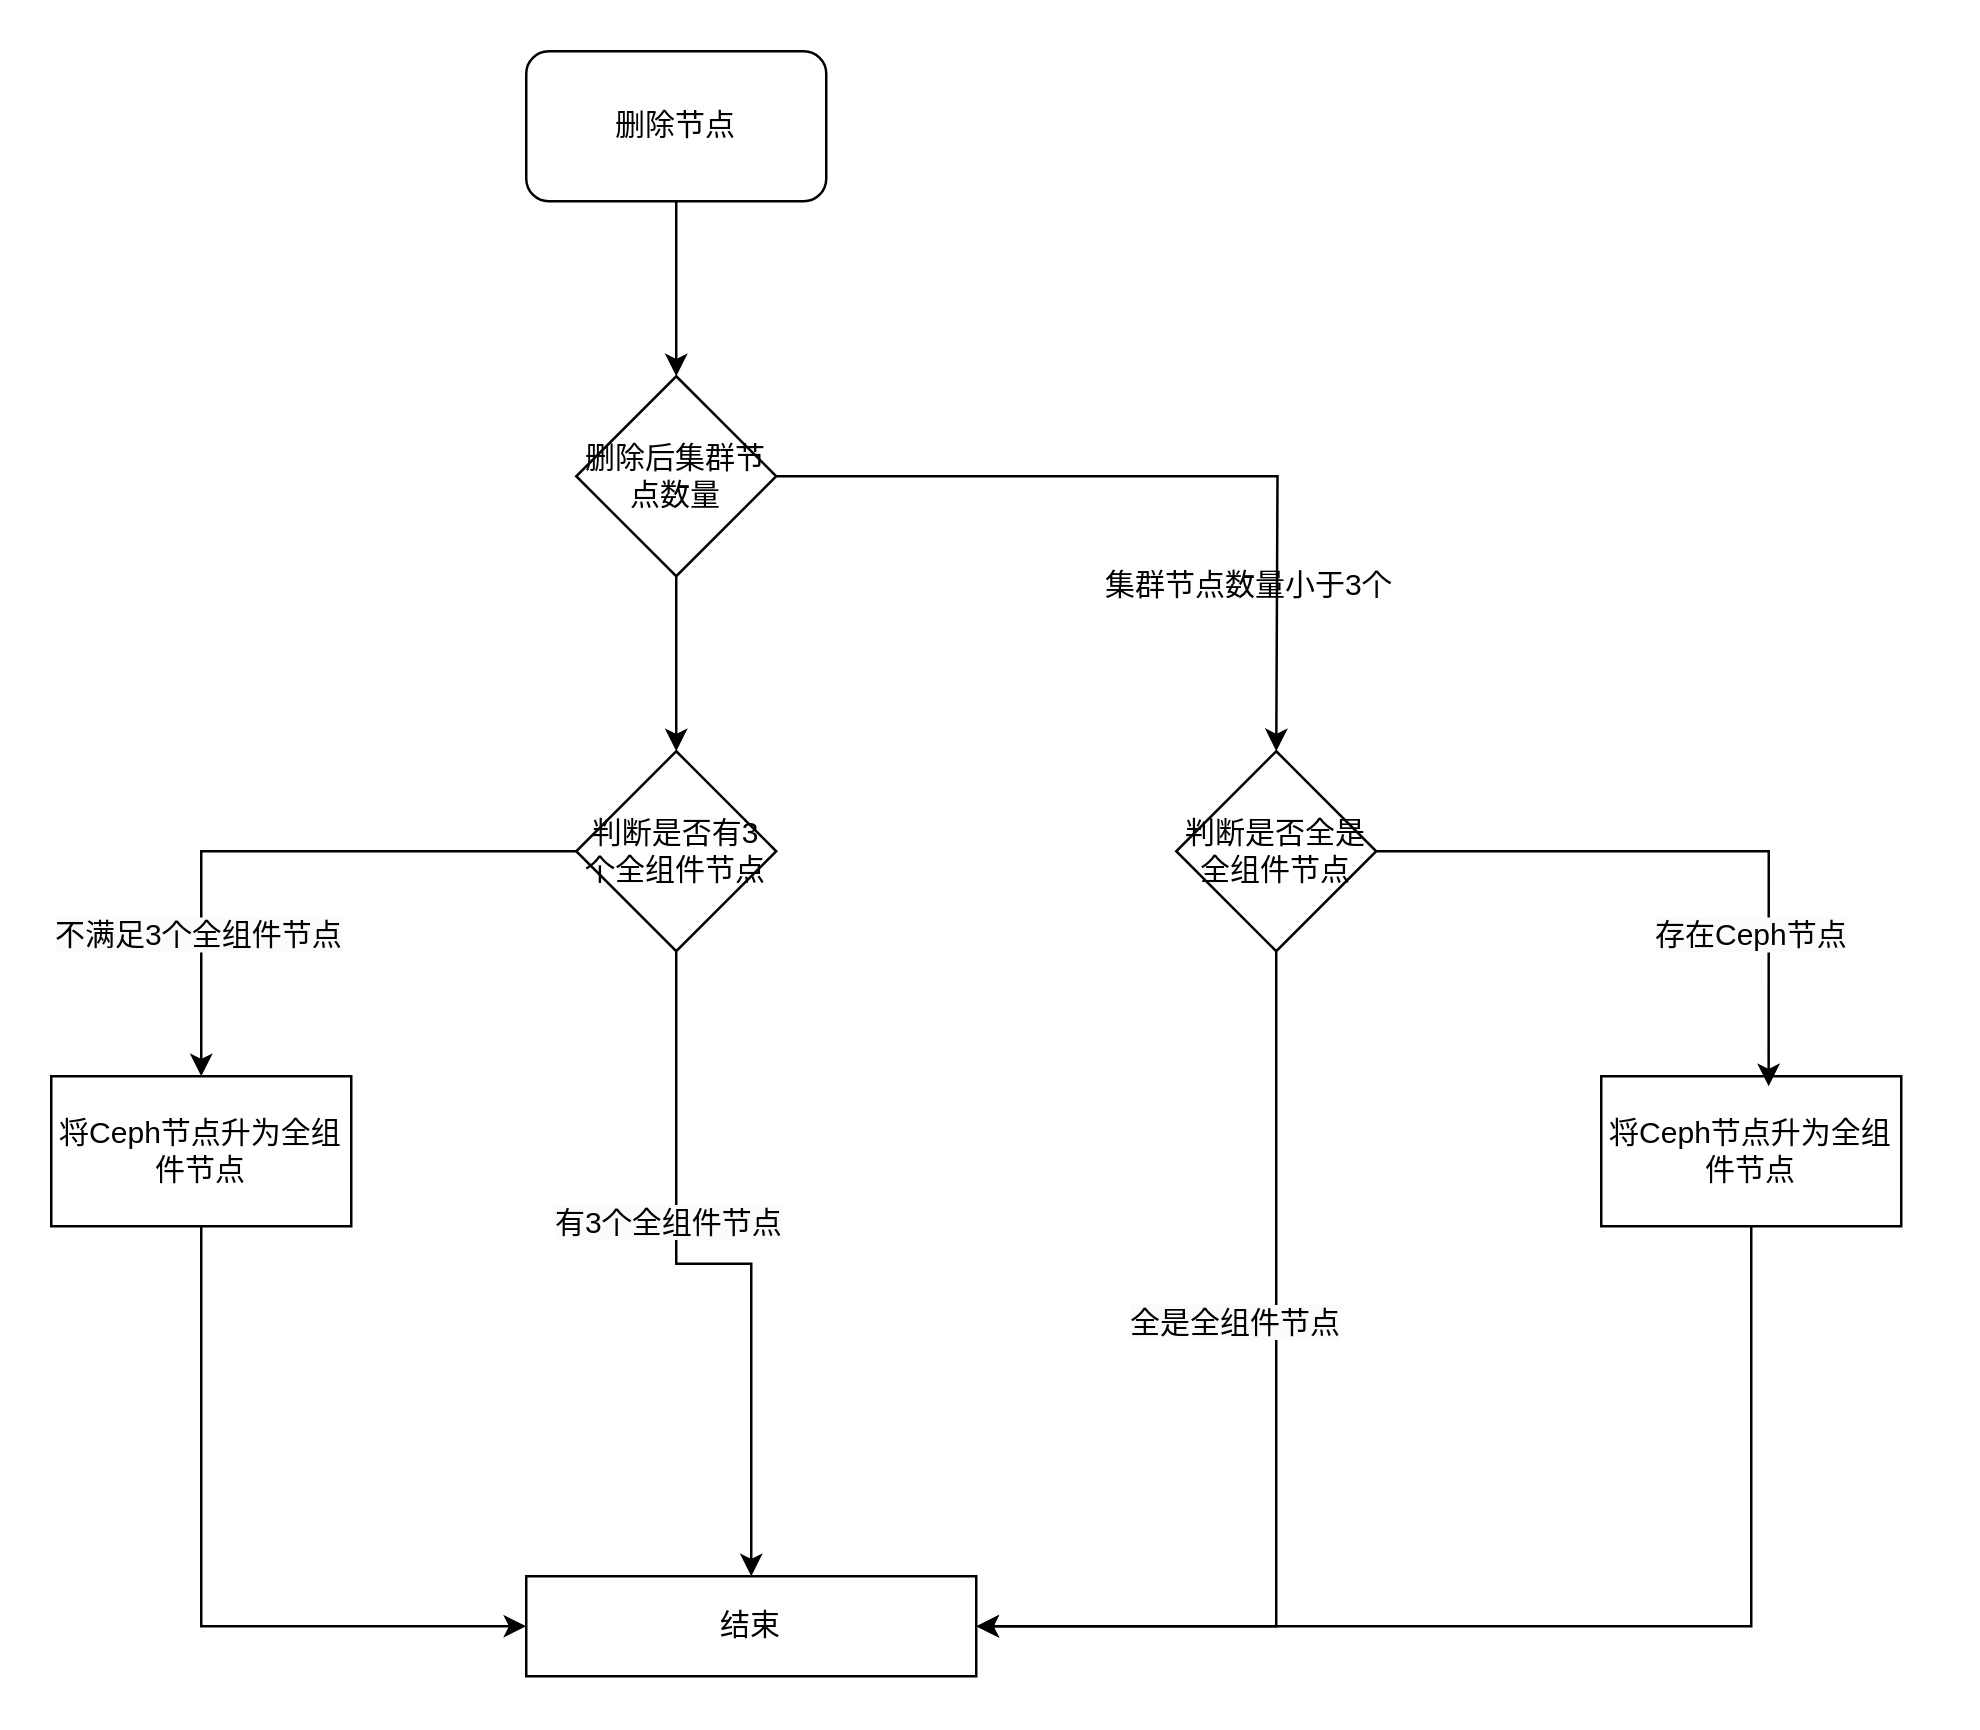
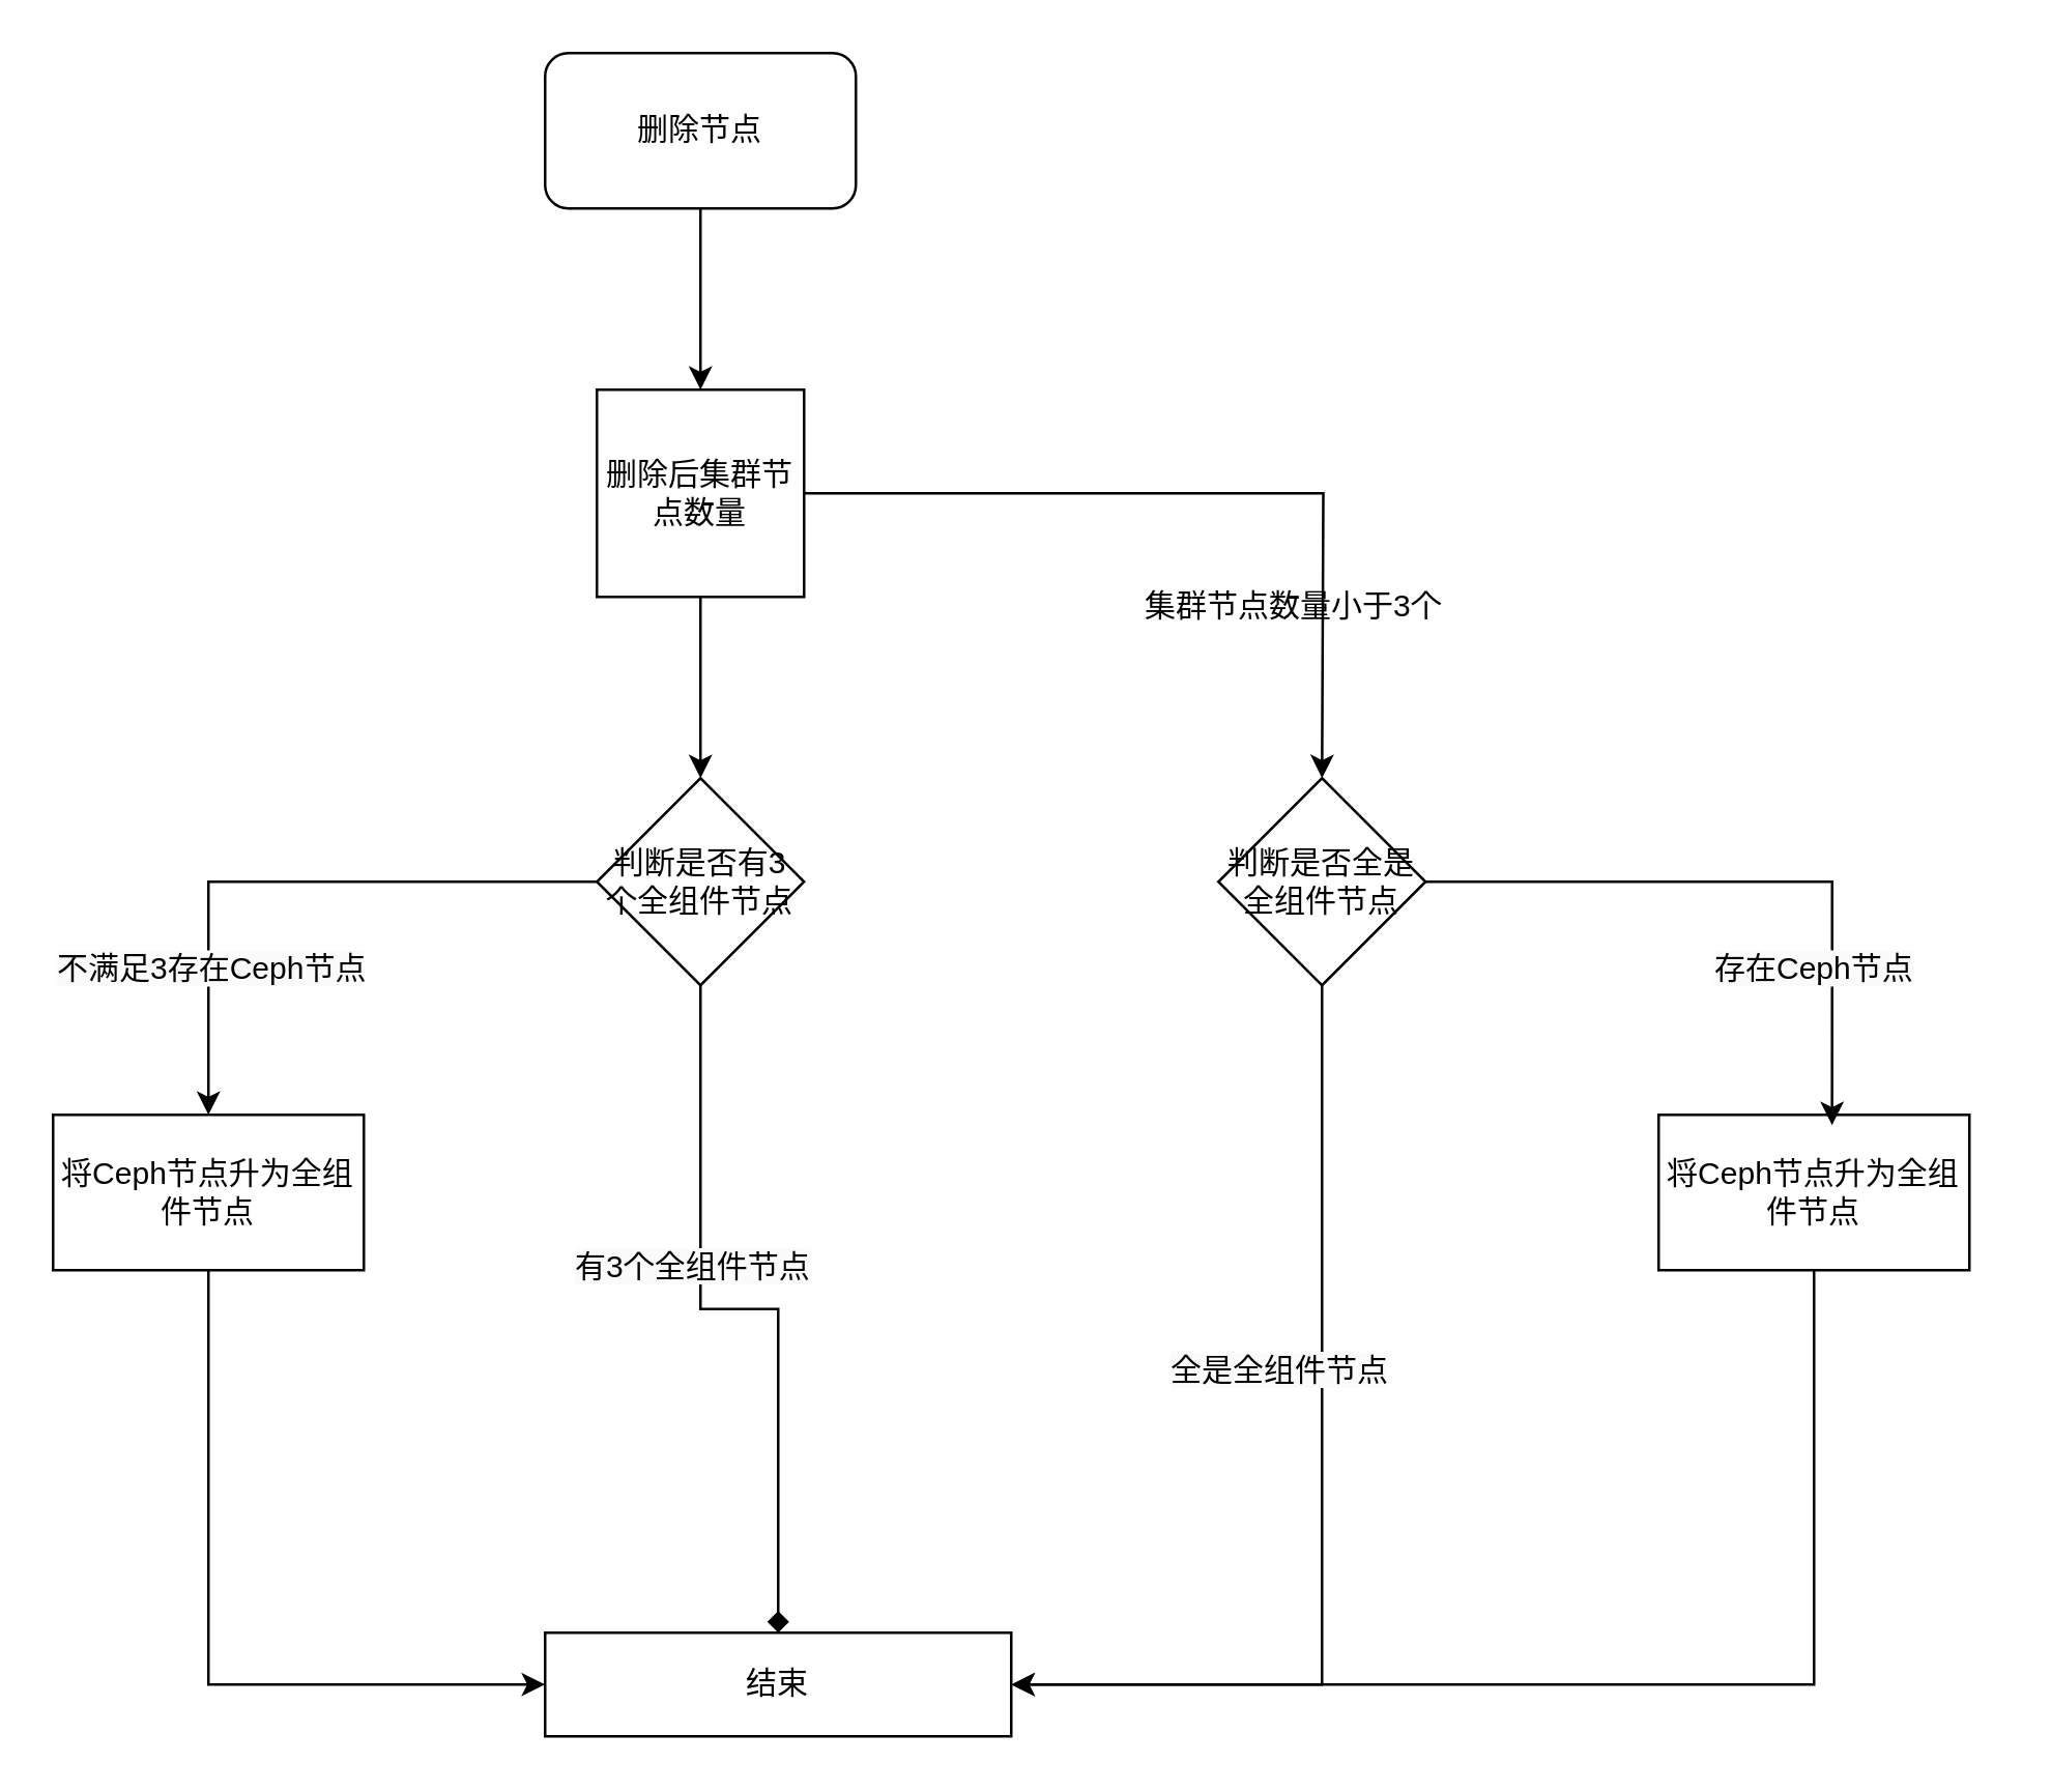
- <mxCell id="6" value="删除后集群节点数量" style="rhombus;whiteSpace=wrap;html=1;" vertex="1" parent="1"><mxGeometry x="230" y="150" width="80" height="80" as="geometry" /></mxCell>
+ <mxCell id="6" value="删除后集群节点数量" style="whiteSpace=wrap;html=1;rounded=0;" vertex="1" parent="1"><mxGeometry x="230" y="150" width="80" height="80" as="geometry" /></mxCell>
- <mxCell id="18" value="&lt;span style=&quot;color: rgb(0, 0, 0); font-family: Helvetica; font-size: 12px; font-style: normal; font-variant-ligatures: normal; font-variant-caps: normal; font-weight: 400; letter-spacing: normal; orphans: 2; text-align: center; text-indent: 0px; text-transform: none; widows: 2; word-spacing: 0px; -webkit-text-stroke-width: 0px; white-space: normal; background-color: rgb(251, 251, 251); text-decoration-thickness: initial; text-decoration-style: initial; text-decoration-color: initial; display: inline !important; float: none;&quot;&gt;不满足3个全组件节点&lt;/span&gt;" style="text;whiteSpace=wrap;html=1;" vertex="1" parent="1"><mxGeometry x="20" y="360" width="150" height="40" as="geometry" /></mxCell>
+ <mxCell id="18" value="&lt;span style=&quot;color: rgb(0, 0, 0); font-family: Helvetica; font-size: 12px; font-style: normal; font-variant-ligatures: normal; font-variant-caps: normal; font-weight: 400; letter-spacing: normal; orphans: 2; text-align: center; text-indent: 0px; text-transform: none; widows: 2; word-spacing: 0px; -webkit-text-stroke-width: 0px; white-space: normal; background-color: rgb(251, 251, 251); text-decoration-thickness: initial; text-decoration-style: initial; text-decoration-color: initial; display: inline !important; float: none;&quot;&gt;不满足3存在Ceph节点&lt;/span&gt;" style="text;whiteSpace=wrap;html=1;" vertex="1" parent="1"><mxGeometry x="20" y="360" width="150" height="40" as="geometry" /></mxCell>
- <mxCell id="7" style="edgeStyle=orthogonalEdgeStyle;rounded=0;orthogonalLoop=1;jettySize=auto;html=1;exitX=0.5;exitY=1;exitDx=0;exitDy=0;entryX=0.5;entryY=0;entryDx=0;entryDy=0;" edge="1" parent="1" source="9" target="12"><mxGeometry relative="1" as="geometry" /></mxCell>
+ <mxCell id="7" style="edgeStyle=orthogonalEdgeStyle;rounded=0;orthogonalLoop=1;jettySize=auto;html=1;exitX=0.5;exitY=1;exitDx=0;exitDy=0;entryX=0.5;entryY=0;entryDx=0;entryDy=0;endArrow=diamond;" edge="1" parent="1" source="9" target="12"><mxGeometry relative="1" as="geometry" /></mxCell>
